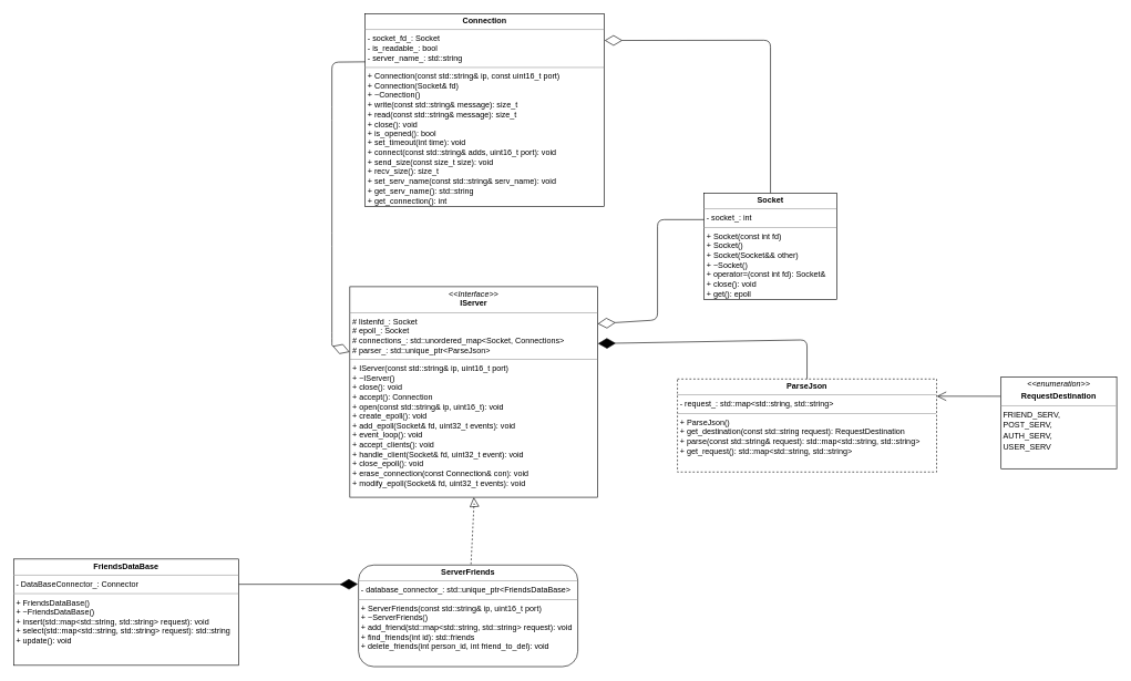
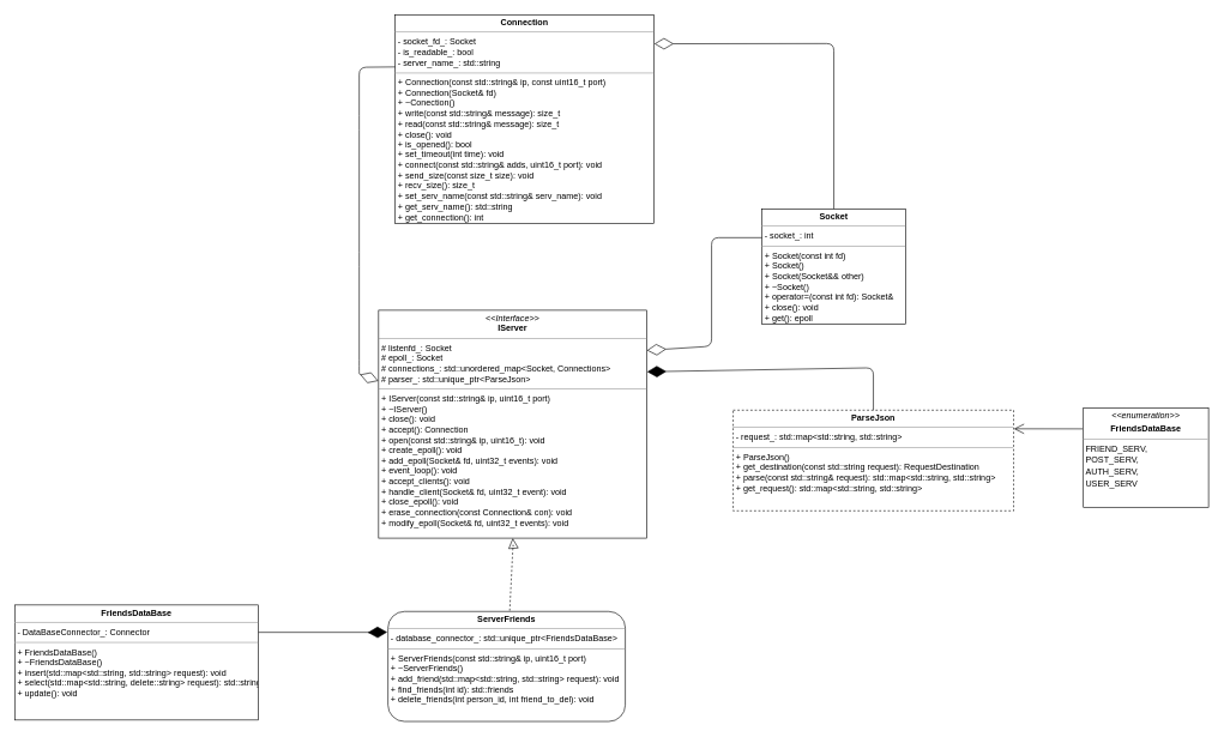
- <mxCell id="14" value="&lt;p style=&quot;margin: 0px ; margin-top: 4px ; text-align: center&quot;&gt;&lt;i&gt;&amp;lt;&amp;lt;enumeration&amp;gt;&amp;gt;&lt;/i&gt;&lt;br&gt;&lt;/p&gt;&lt;p style=&quot;margin: 0px ; margin-top: 4px ; text-align: center&quot;&gt;&lt;b&gt;RequestDestination&lt;/b&gt;&lt;/p&gt;&lt;hr size=&quot;1&quot;&gt;&lt;div style=&quot;height: 2px&quot;&gt;&amp;nbsp;FRIEND_SERV,&lt;/div&gt;&lt;div style=&quot;height: 2px&quot;&gt;&lt;br&gt;&lt;/div&gt;&lt;div style=&quot;height: 2px&quot;&gt;&lt;br&gt;&lt;/div&gt;&lt;div style=&quot;height: 2px&quot;&gt;&lt;br&gt;&lt;/div&gt;&lt;div style=&quot;height: 2px&quot;&gt;&lt;br&gt;&lt;/div&gt;&lt;div style=&quot;height: 2px&quot;&gt;&lt;br&gt;&lt;/div&gt;&lt;div style=&quot;height: 2px&quot;&gt;&lt;br&gt;&lt;/div&gt;&lt;div style=&quot;height: 2px&quot;&gt;&lt;br&gt;&lt;/div&gt;&lt;div style=&quot;height: 2px&quot;&gt;&amp;nbsp;POST_SERV,&lt;/div&gt;&lt;div style=&quot;height: 2px&quot;&gt;&lt;br&gt;&lt;/div&gt;&lt;div style=&quot;height: 2px&quot;&gt;&lt;br&gt;&lt;/div&gt;&lt;div style=&quot;height: 2px&quot;&gt;&lt;br&gt;&lt;/div&gt;&lt;div style=&quot;height: 2px&quot;&gt;&lt;br&gt;&lt;/div&gt;&lt;div style=&quot;height: 2px&quot;&gt;&lt;br&gt;&lt;/div&gt;&lt;div style=&quot;height: 2px&quot;&gt;&lt;br&gt;&lt;/div&gt;&lt;div style=&quot;height: 2px&quot;&gt;&lt;br&gt;&lt;/div&gt;&lt;div style=&quot;height: 2px&quot;&gt;&amp;nbsp;AUTH_SERV,&lt;/div&gt;&lt;div style=&quot;height: 2px&quot;&gt;&lt;br&gt;&lt;/div&gt;&lt;div style=&quot;height: 2px&quot;&gt;&lt;br&gt;&lt;/div&gt;&lt;div style=&quot;height: 2px&quot;&gt;&lt;br&gt;&lt;/div&gt;&lt;div style=&quot;height: 2px&quot;&gt;&lt;br&gt;&lt;/div&gt;&lt;div style=&quot;height: 2px&quot;&gt;&lt;br&gt;&lt;/div&gt;&lt;div style=&quot;height: 2px&quot;&gt;&lt;br&gt;&lt;/div&gt;&lt;div style=&quot;height: 2px&quot;&gt;&lt;br&gt;&lt;/div&gt;&lt;div style=&quot;height: 2px&quot;&gt;&amp;nbsp;USER_SERV&lt;/div&gt;" style="verticalAlign=top;align=left;overflow=fill;fontSize=12;fontFamily=Helvetica;html=1;" parent="1" vertex="1"><mxGeometry x="1506" y="567" width="174" height="138" as="geometry" /></mxCell>
+ <mxCell id="14" value="&lt;p style=&quot;margin: 0px ; margin-top: 4px ; text-align: center&quot;&gt;&lt;i&gt;&amp;lt;&amp;lt;enumeration&amp;gt;&amp;gt;&lt;/i&gt;&lt;br&gt;&lt;/p&gt;&lt;p style=&quot;margin: 0px ; margin-top: 4px ; text-align: center&quot;&gt;&lt;b&gt;FriendsDataBase&lt;/b&gt;&lt;/p&gt;&lt;hr size=&quot;1&quot;&gt;&lt;div style=&quot;height: 2px&quot;&gt;&amp;nbsp;FRIEND_SERV,&lt;/div&gt;&lt;div style=&quot;height: 2px&quot;&gt;&lt;br&gt;&lt;/div&gt;&lt;div style=&quot;height: 2px&quot;&gt;&lt;br&gt;&lt;/div&gt;&lt;div style=&quot;height: 2px&quot;&gt;&lt;br&gt;&lt;/div&gt;&lt;div style=&quot;height: 2px&quot;&gt;&lt;br&gt;&lt;/div&gt;&lt;div style=&quot;height: 2px&quot;&gt;&lt;br&gt;&lt;/div&gt;&lt;div style=&quot;height: 2px&quot;&gt;&lt;br&gt;&lt;/div&gt;&lt;div style=&quot;height: 2px&quot;&gt;&lt;br&gt;&lt;/div&gt;&lt;div style=&quot;height: 2px&quot;&gt;&amp;nbsp;POST_SERV,&lt;/div&gt;&lt;div style=&quot;height: 2px&quot;&gt;&lt;br&gt;&lt;/div&gt;&lt;div style=&quot;height: 2px&quot;&gt;&lt;br&gt;&lt;/div&gt;&lt;div style=&quot;height: 2px&quot;&gt;&lt;br&gt;&lt;/div&gt;&lt;div style=&quot;height: 2px&quot;&gt;&lt;br&gt;&lt;/div&gt;&lt;div style=&quot;height: 2px&quot;&gt;&lt;br&gt;&lt;/div&gt;&lt;div style=&quot;height: 2px&quot;&gt;&lt;br&gt;&lt;/div&gt;&lt;div style=&quot;height: 2px&quot;&gt;&lt;br&gt;&lt;/div&gt;&lt;div style=&quot;height: 2px&quot;&gt;&amp;nbsp;AUTH_SERV,&lt;/div&gt;&lt;div style=&quot;height: 2px&quot;&gt;&lt;br&gt;&lt;/div&gt;&lt;div style=&quot;height: 2px&quot;&gt;&lt;br&gt;&lt;/div&gt;&lt;div style=&quot;height: 2px&quot;&gt;&lt;br&gt;&lt;/div&gt;&lt;div style=&quot;height: 2px&quot;&gt;&lt;br&gt;&lt;/div&gt;&lt;div style=&quot;height: 2px&quot;&gt;&lt;br&gt;&lt;/div&gt;&lt;div style=&quot;height: 2px&quot;&gt;&lt;br&gt;&lt;/div&gt;&lt;div style=&quot;height: 2px&quot;&gt;&lt;br&gt;&lt;/div&gt;&lt;div style=&quot;height: 2px&quot;&gt;&amp;nbsp;USER_SERV&lt;/div&gt;" style="verticalAlign=top;align=left;overflow=fill;fontSize=12;fontFamily=Helvetica;html=1;" parent="1" vertex="1"><mxGeometry x="1506" y="567" width="174" height="138" as="geometry" /></mxCell>
- <mxCell id="10" value="&lt;p style=&quot;margin: 0px ; margin-top: 4px ; text-align: center&quot;&gt;&lt;b&gt;FriendsDataBase&lt;/b&gt;&lt;/p&gt;&lt;hr size=&quot;1&quot;&gt;&lt;p style=&quot;margin: 0px ; margin-left: 4px&quot;&gt;- DataBaseConnector_: Connector&amp;nbsp;&lt;/p&gt;&lt;hr size=&quot;1&quot;&gt;&lt;p style=&quot;margin: 0px ; margin-left: 4px&quot;&gt;+ FriendsDataBase()&lt;/p&gt;&lt;p style=&quot;margin: 0px ; margin-left: 4px&quot;&gt;+ ~FriendsDataBase()&lt;/p&gt;&lt;p style=&quot;margin: 0px ; margin-left: 4px&quot;&gt;+ insert(std::map&amp;lt;std::string, std::string&amp;gt; request): void&lt;/p&gt;&lt;p style=&quot;margin: 0px ; margin-left: 4px&quot;&gt;+ select(std::map&amp;lt;std::string, std::string&amp;gt; request): std::string&lt;/p&gt;&lt;p style=&quot;margin: 0px ; margin-left: 4px&quot;&gt;+ update(): void&lt;/p&gt;" style="verticalAlign=top;align=left;overflow=fill;fontSize=12;fontFamily=Helvetica;html=1;" parent="1" vertex="1"><mxGeometry x="20" y="841" width="339" height="160" as="geometry" /></mxCell>
+ <mxCell id="10" value="&lt;p style=&quot;margin: 0px ; margin-top: 4px ; text-align: center&quot;&gt;&lt;b&gt;FriendsDataBase&lt;/b&gt;&lt;/p&gt;&lt;hr size=&quot;1&quot;&gt;&lt;p style=&quot;margin: 0px ; margin-left: 4px&quot;&gt;- DataBaseConnector_: Connector&amp;nbsp;&lt;/p&gt;&lt;hr size=&quot;1&quot;&gt;&lt;p style=&quot;margin: 0px ; margin-left: 4px&quot;&gt;+ FriendsDataBase()&lt;/p&gt;&lt;p style=&quot;margin: 0px ; margin-left: 4px&quot;&gt;+ ~FriendsDataBase()&lt;/p&gt;&lt;p style=&quot;margin: 0px ; margin-left: 4px&quot;&gt;+ insert(std::map&amp;lt;std::string, std::string&amp;gt; request): void&lt;/p&gt;&lt;p style=&quot;margin: 0px ; margin-left: 4px&quot;&gt;+ select(std::map&amp;lt;std::string, delete::string&amp;gt; request): std::string&lt;/p&gt;&lt;p style=&quot;margin: 0px ; margin-left: 4px&quot;&gt;+ update(): void&lt;/p&gt;" style="verticalAlign=top;align=left;overflow=fill;fontSize=12;fontFamily=Helvetica;html=1;" parent="1" vertex="1"><mxGeometry x="20" y="841" width="339" height="160" as="geometry" /></mxCell>
